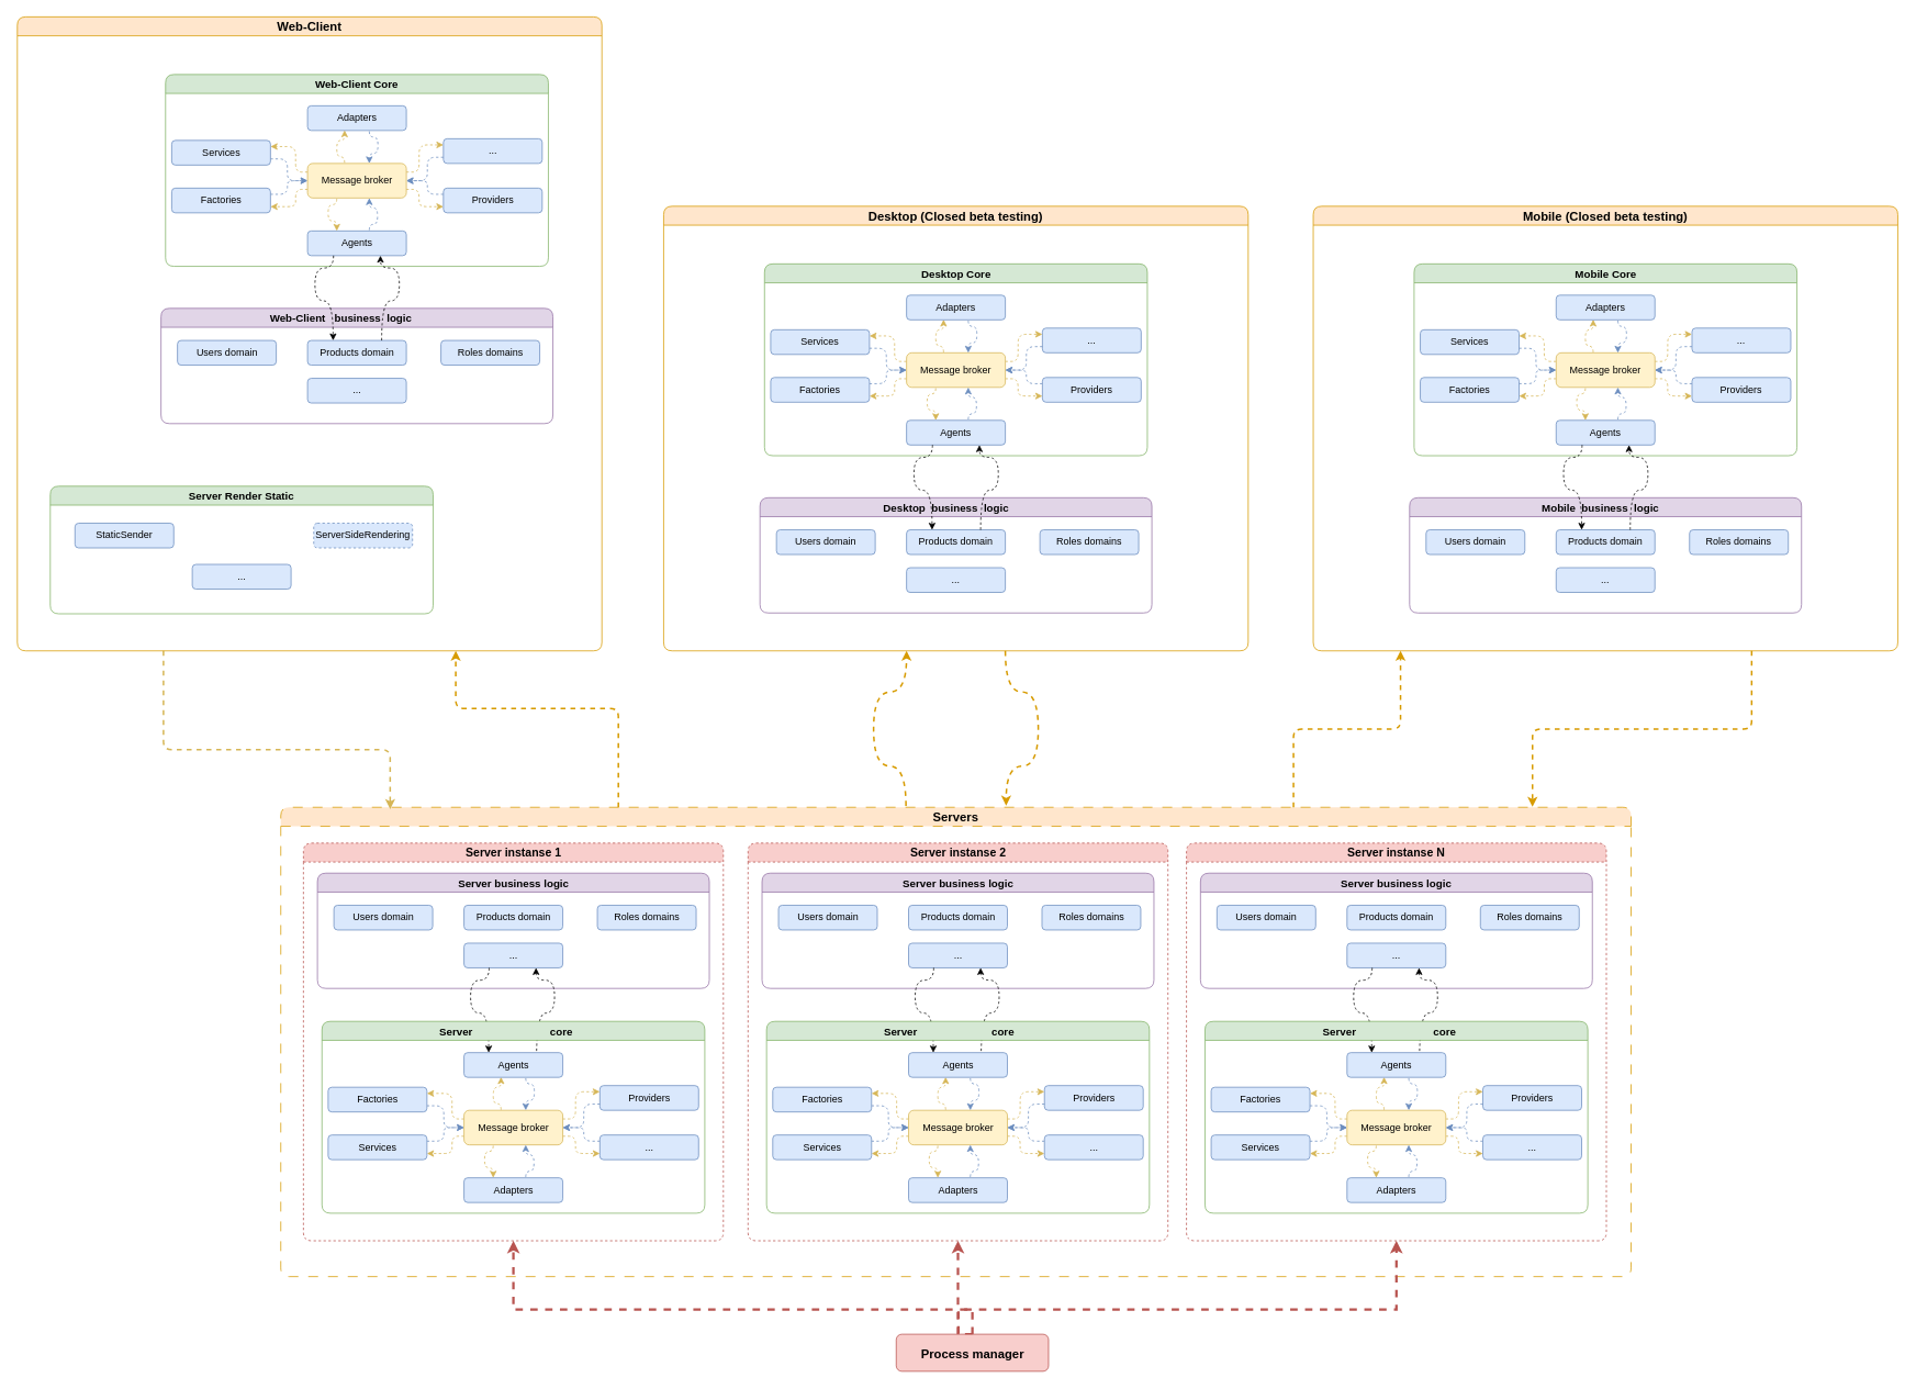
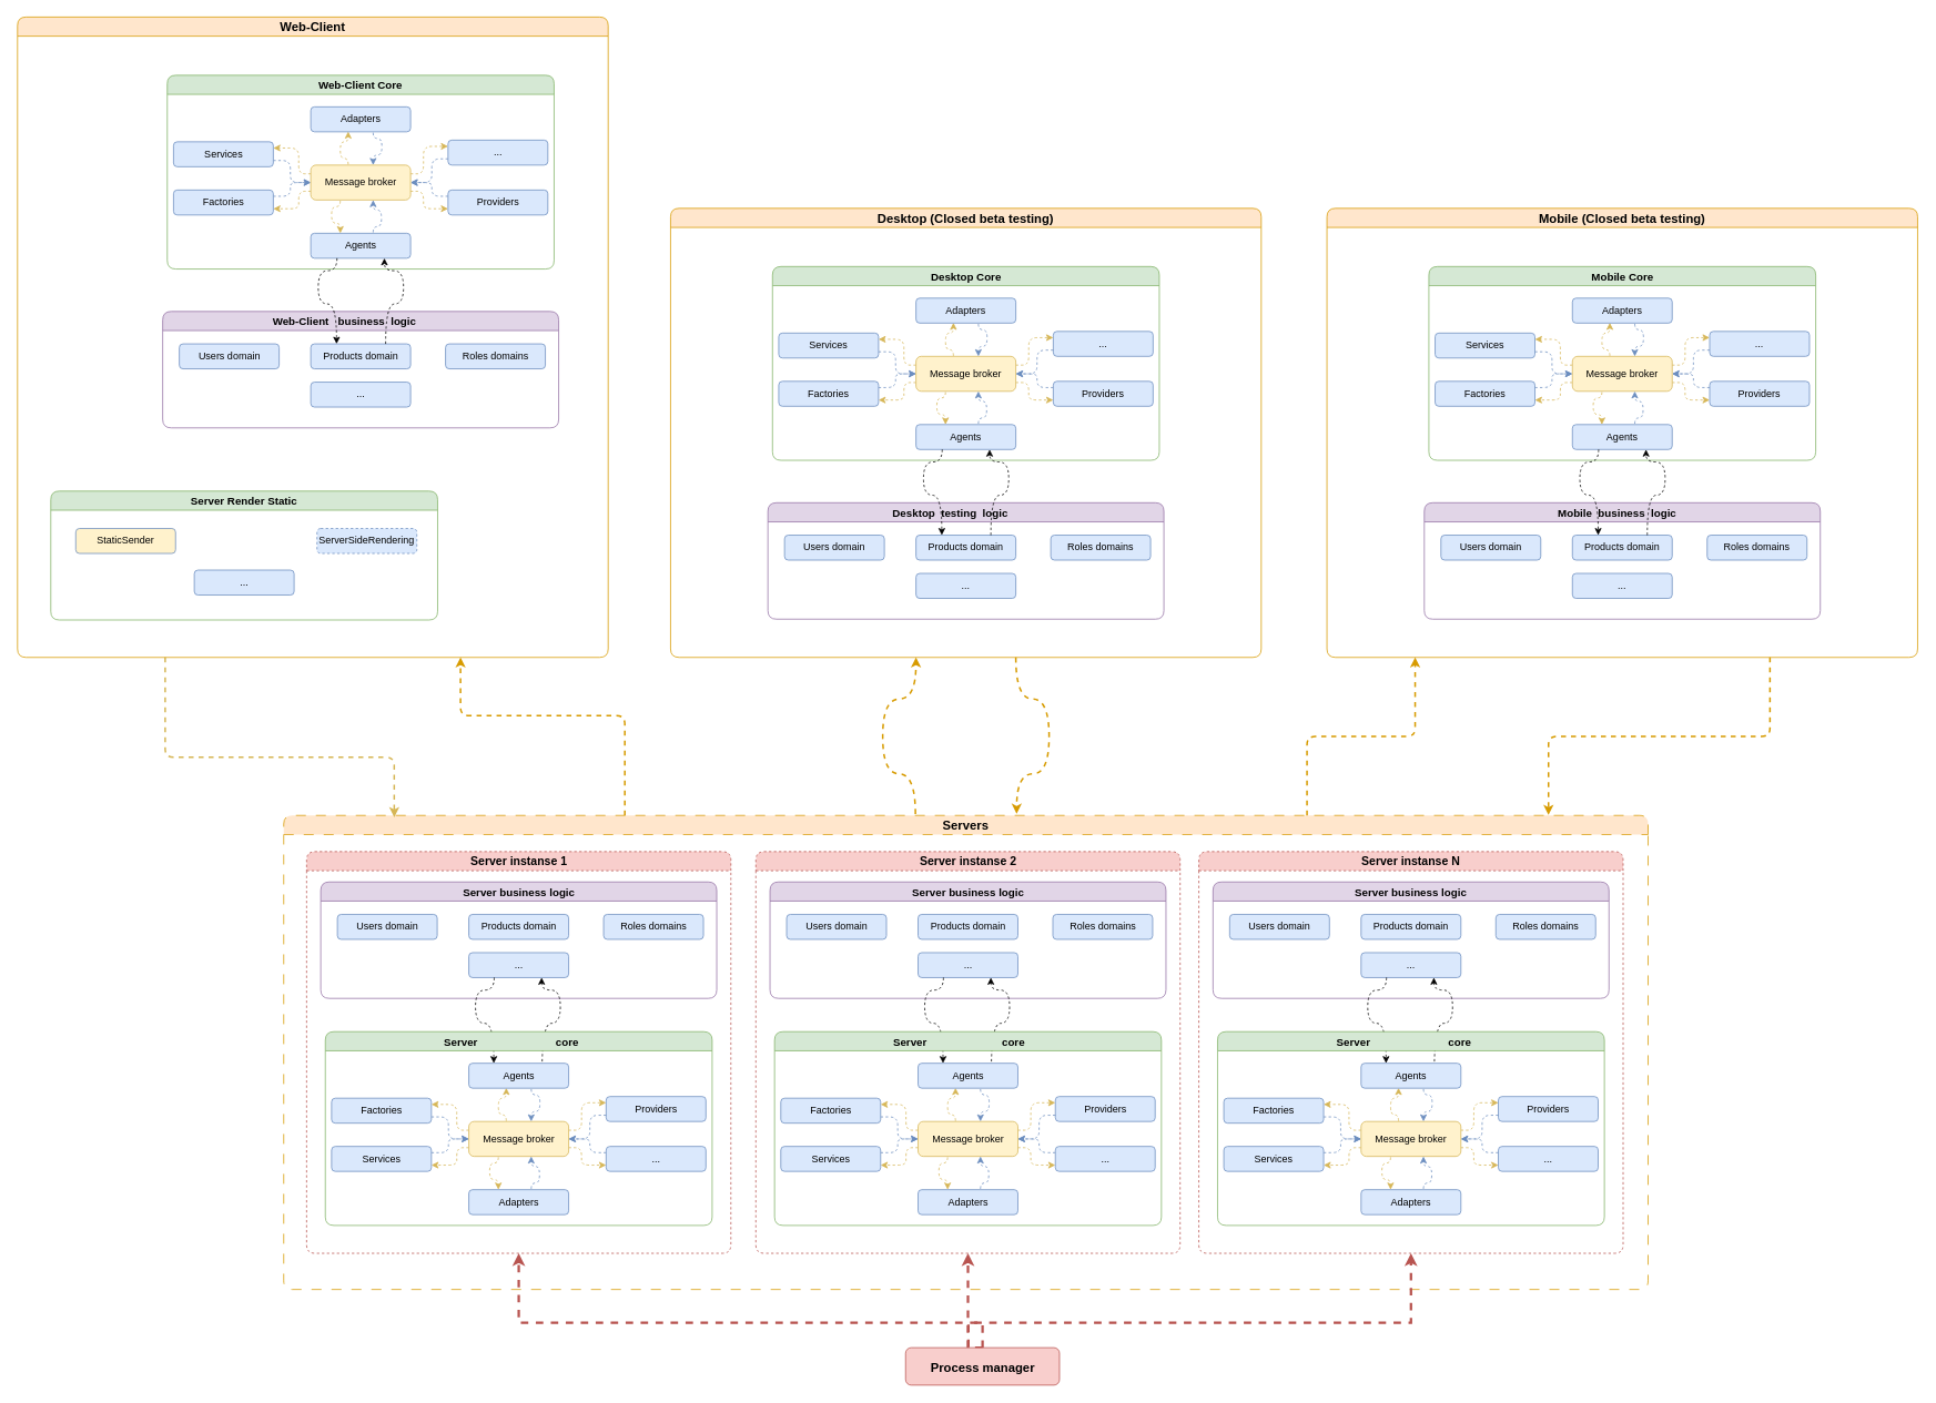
- <mxCell id="147" value="&lt;font style=&quot;font-size: 13px;&quot;&gt;&amp;nbsp; &amp;nbsp; &amp;nbsp; &amp;nbsp; &amp;nbsp; &amp;nbsp; &amp;nbsp; &amp;nbsp; &amp;nbsp; &amp;nbsp; &amp;nbsp; &amp;nbsp; &amp;nbsp; &amp;nbsp; &amp;nbsp; &amp;nbsp; &amp;nbsp; &amp;nbsp; &amp;nbsp; &amp;nbsp; &amp;nbsp;Desktop&amp;nbsp; business&amp;nbsp; logic&lt;/font&gt;" style="swimlane;whiteSpace=wrap;html=1;fillColor=#e1d5e7;strokeColor=#9673a6;rounded=1;align=left;" vertex="1" parent="126"><mxGeometry x="117" y="354" width="476" height="140" as="geometry" /></mxCell>
+ <mxCell id="147" value="&lt;font style=&quot;font-size: 13px;&quot;&gt;&amp;nbsp; &amp;nbsp; &amp;nbsp; &amp;nbsp; &amp;nbsp; &amp;nbsp; &amp;nbsp; &amp;nbsp; &amp;nbsp; &amp;nbsp; &amp;nbsp; &amp;nbsp; &amp;nbsp; &amp;nbsp; &amp;nbsp; &amp;nbsp; &amp;nbsp; &amp;nbsp; &amp;nbsp; &amp;nbsp; &amp;nbsp;Desktop&amp;nbsp; testing&amp;nbsp; logic&lt;/font&gt;" style="swimlane;whiteSpace=wrap;html=1;fillColor=#e1d5e7;strokeColor=#9673a6;rounded=1;align=left;" vertex="1" parent="126"><mxGeometry x="117" y="354" width="476" height="140" as="geometry" /></mxCell>
- <mxCell id="97" value="StaticSender" style="rounded=1;whiteSpace=wrap;html=1;fillColor=#dae8fc;strokeColor=#6c8ebf;" vertex="1" parent="95"><mxGeometry x="30" y="45" width="120" height="30" as="geometry" /></mxCell>
+ <mxCell id="97" value="StaticSender" style="rounded=1;whiteSpace=wrap;html=1;fillColor=#fff2cc;strokeColor=#6c8ebf;" vertex="1" parent="95"><mxGeometry x="30" y="45" width="120" height="30" as="geometry" /></mxCell>
